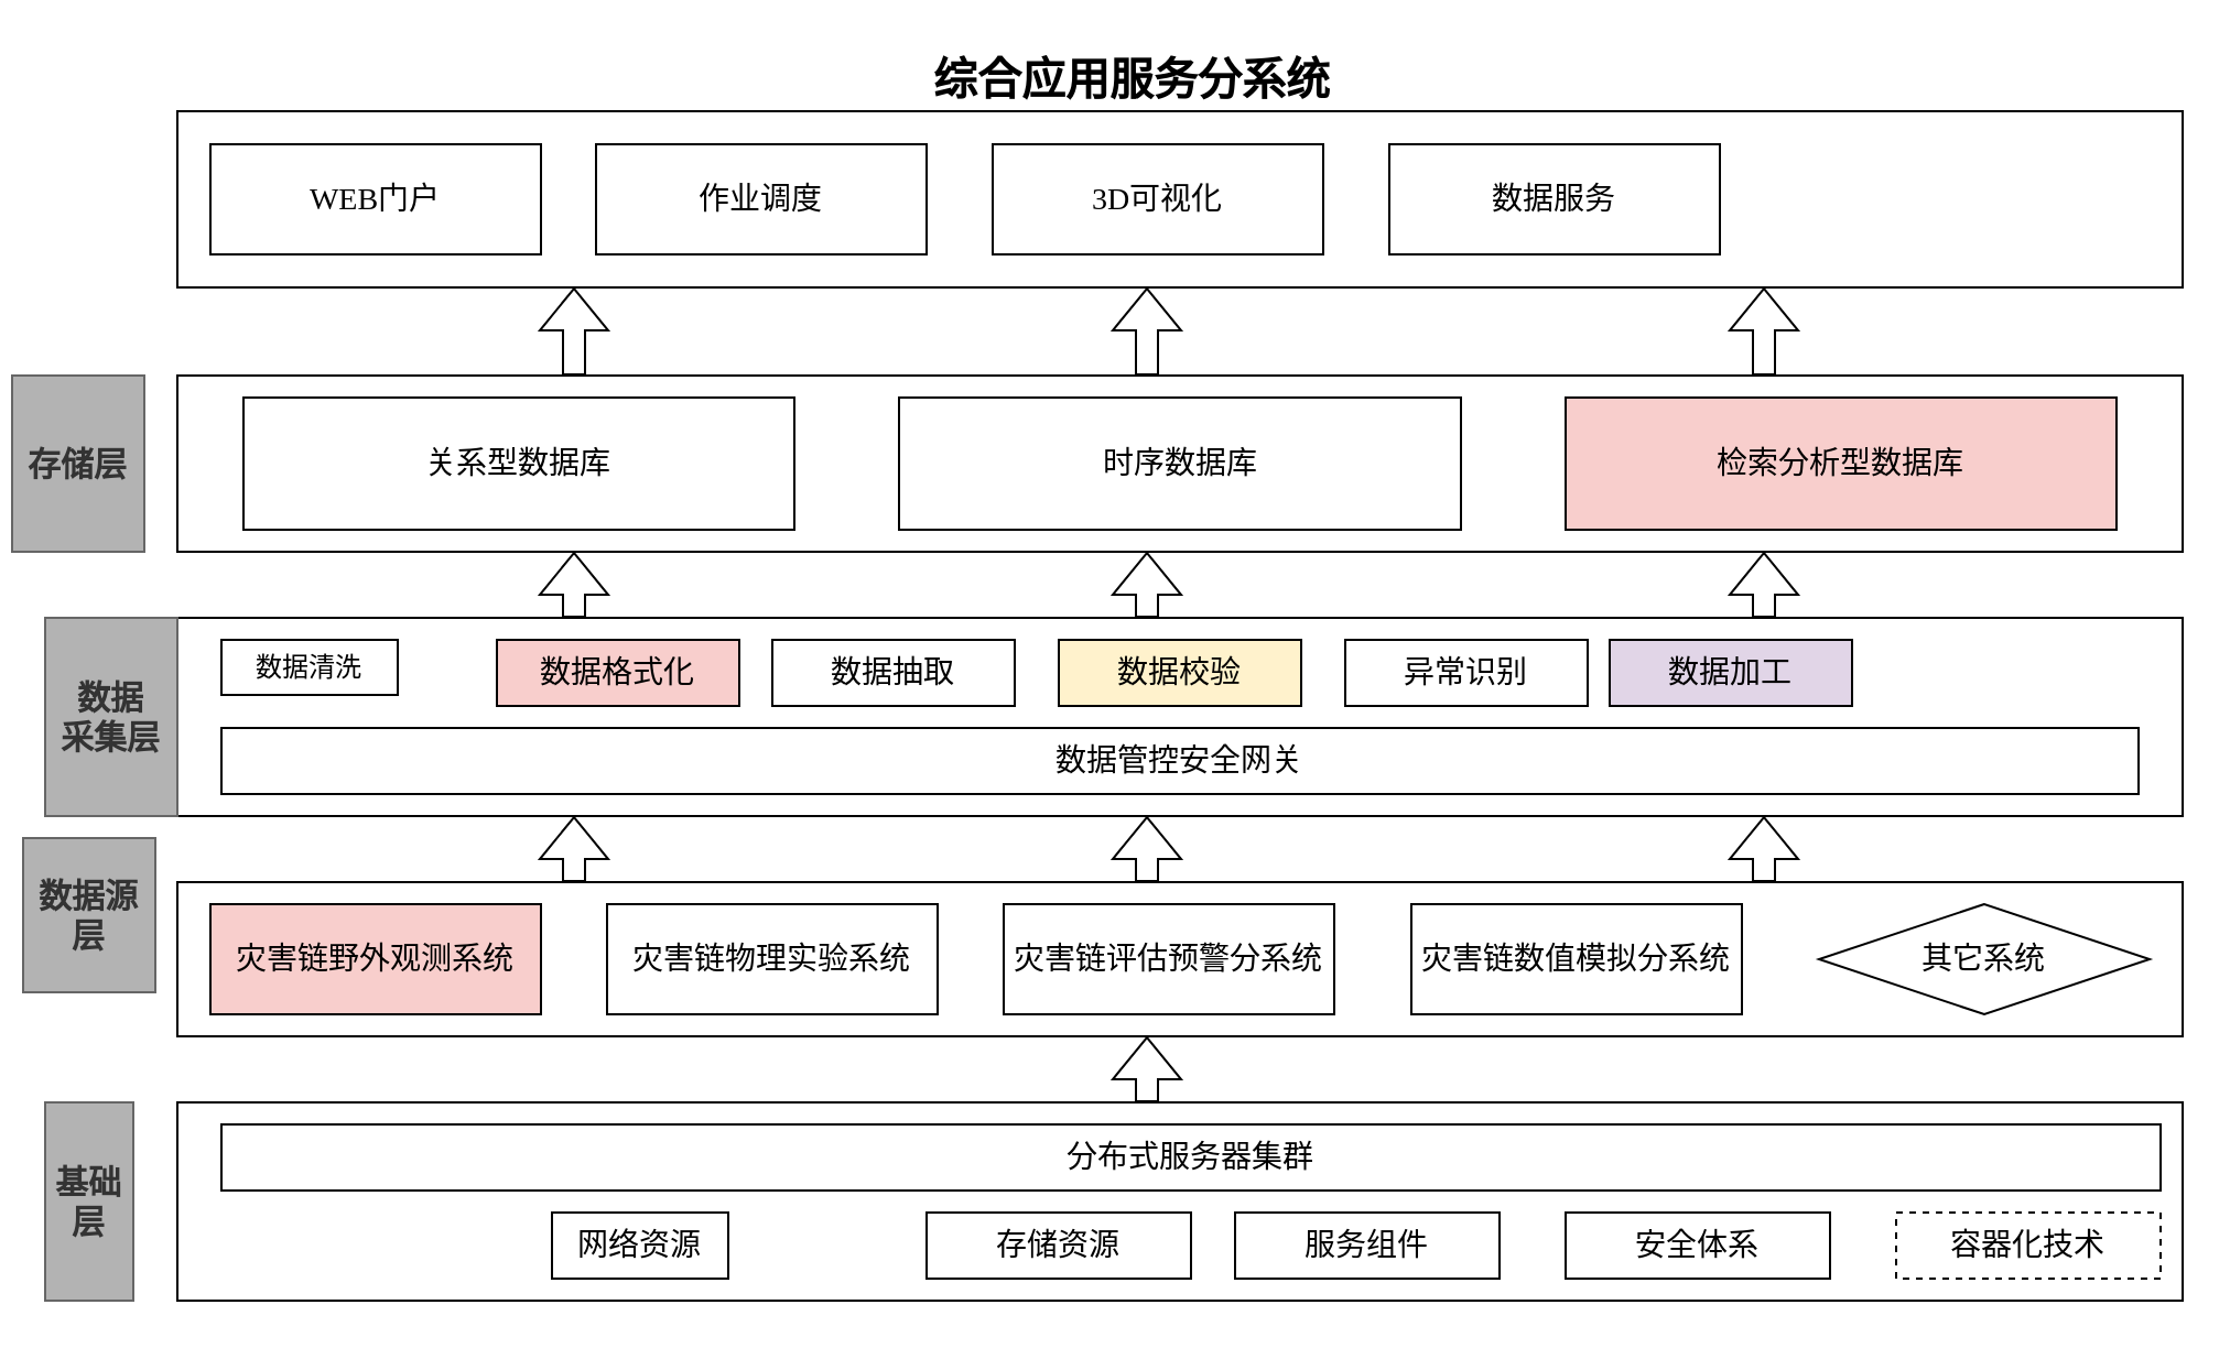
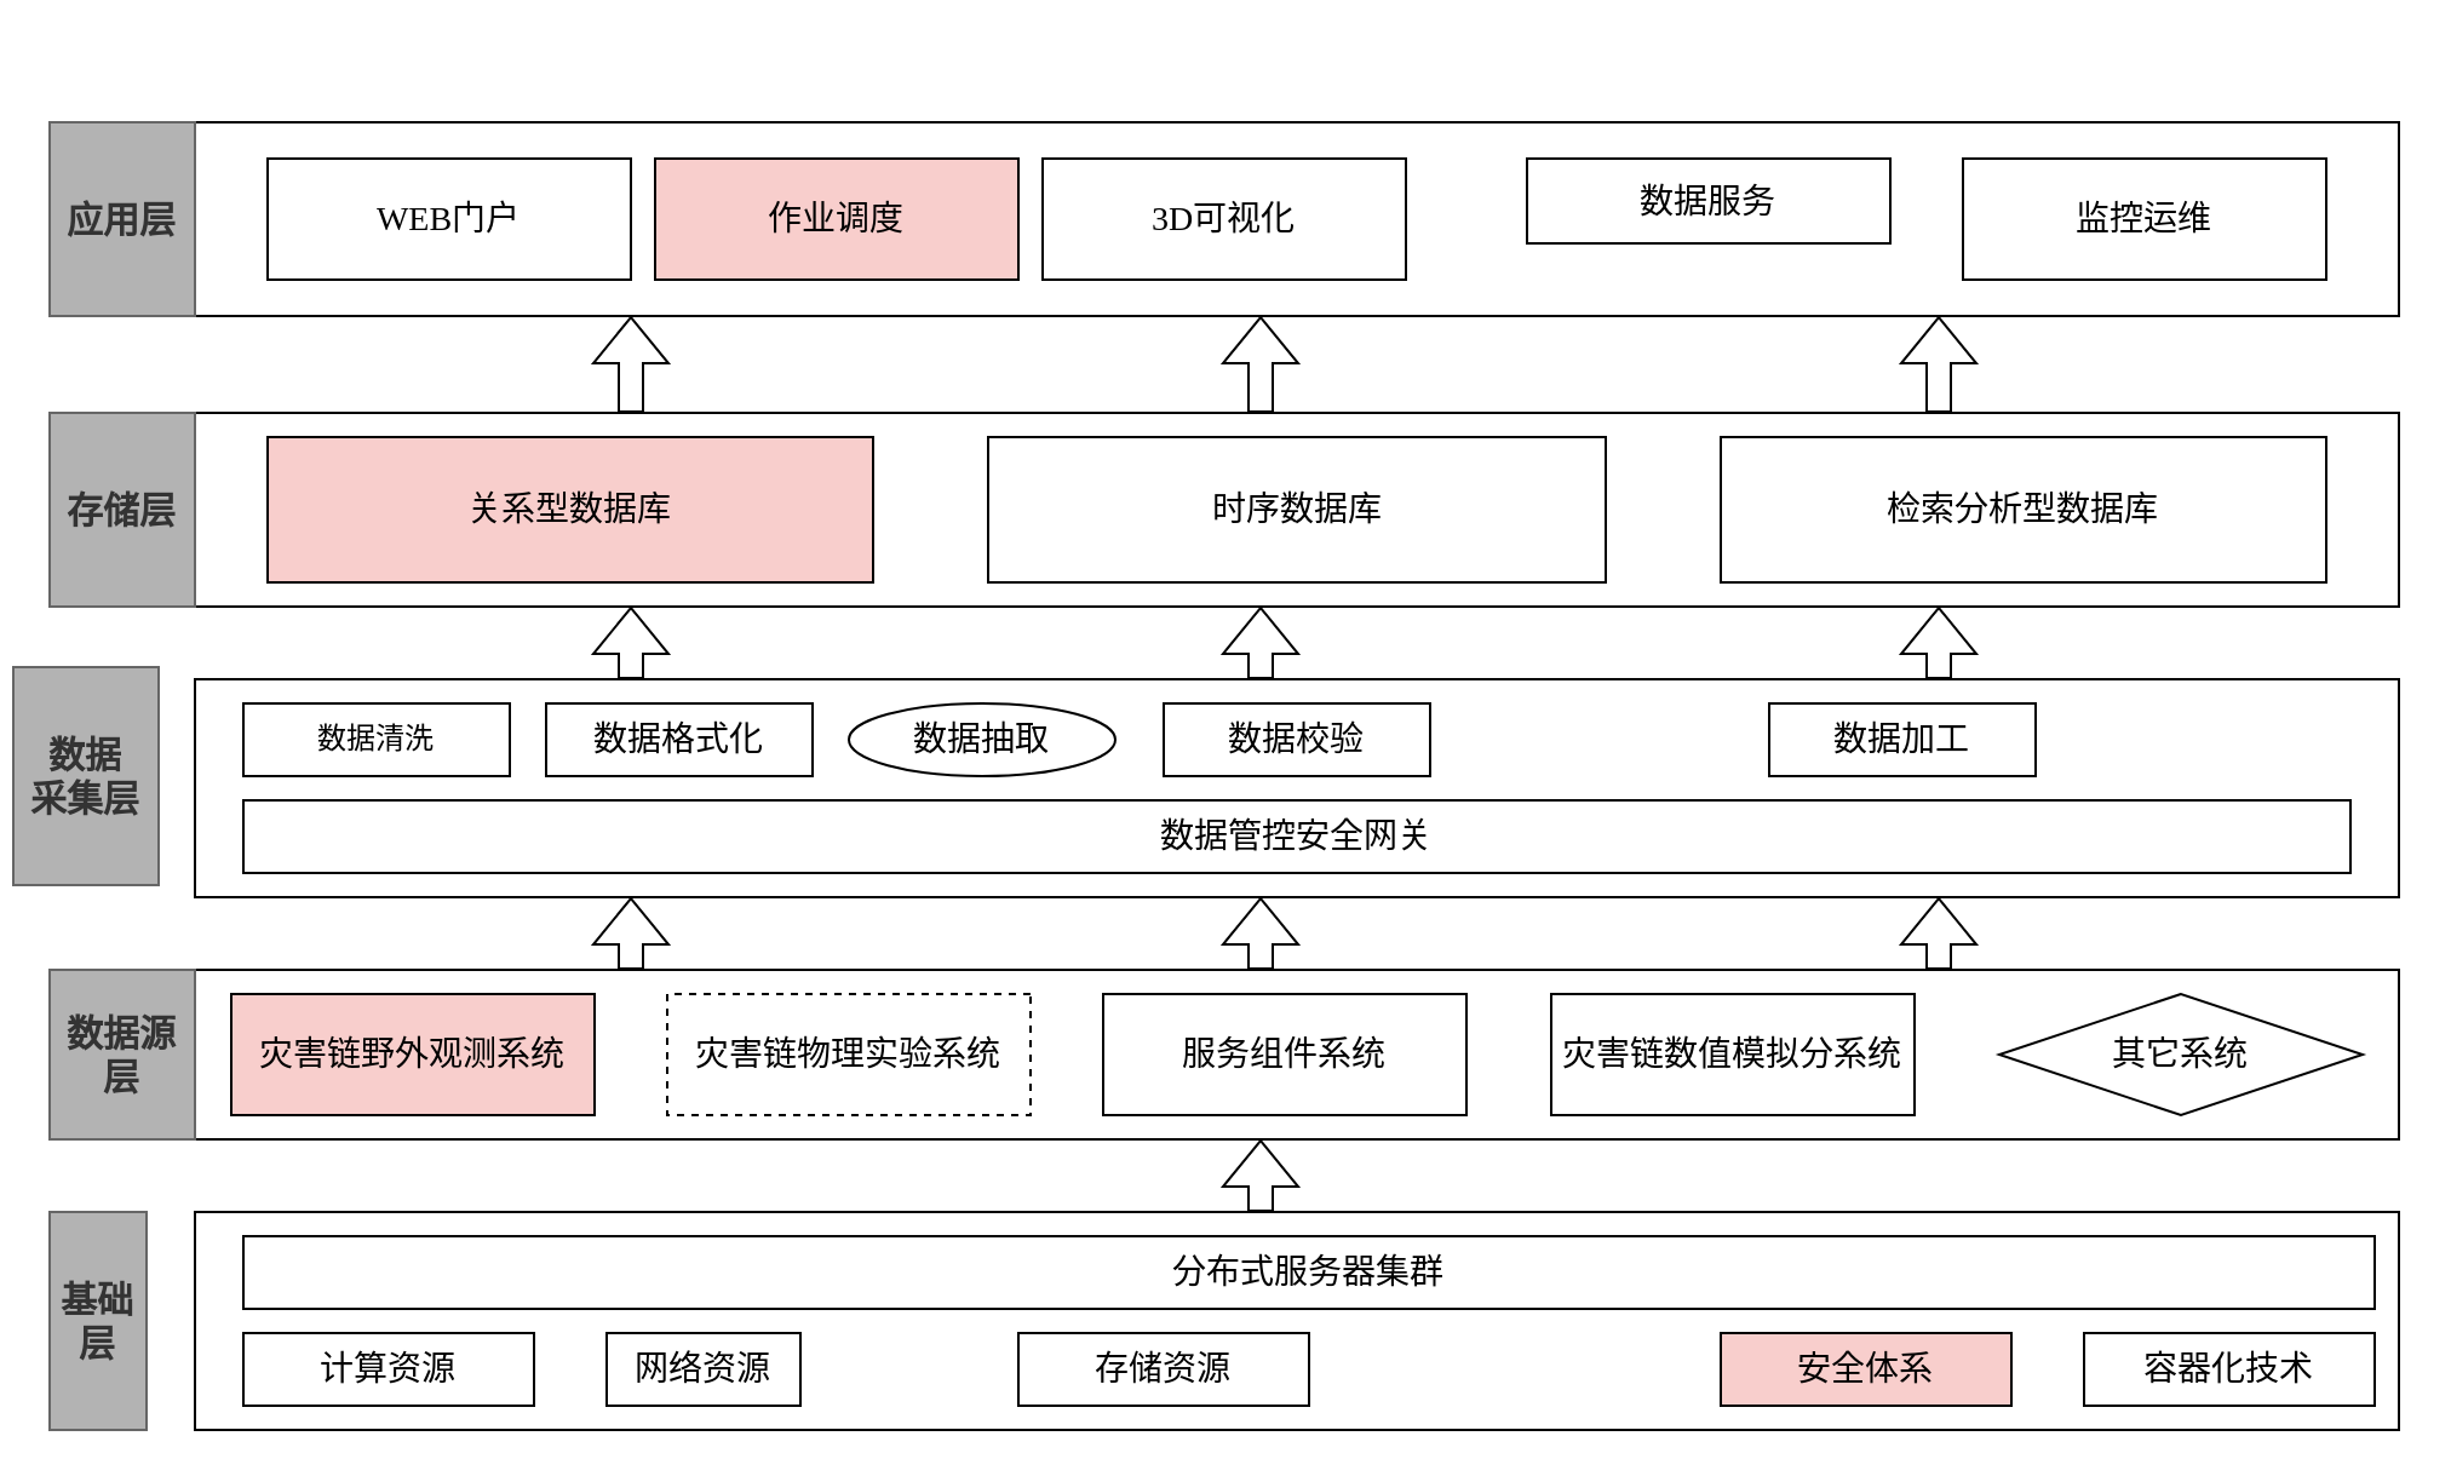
- <mxCell id="50" value="&lt;font style=&quot;font-size: 20px;&quot;&gt;&lt;b&gt;综合应用服务分系统&lt;/b&gt;&lt;/font&gt;" style="text;html=1;strokeColor=none;fillColor=none;align=center;verticalAlign=middle;whiteSpace=wrap;rounded=0;" parent="1" vertex="1"><mxGeometry x="397" y="20" width="233" height="30" as="geometry" /></mxCell>
+ <mxCell id="29" value="应用层" style="rounded=0;whiteSpace=wrap;html=1;fontStyle=1;fontSize=15;fillColor=#B3B3B3;strokeColor=#666666;fontColor=#333333;" parent="1" vertex="1"><mxGeometry x="20" y="50" width="60" height="80" as="geometry" /></mxCell>
- <mxCell id="45" value="&lt;p class=&quot;MsoNormal&quot; style=&quot;font-size: 14px;&quot;&gt;&lt;font face=&quot;Times New Roman&quot; style=&quot;font-size: 14px;&quot;&gt;WEB&lt;/font&gt;&lt;font face=&quot;宋体&quot; style=&quot;font-size: 14px;&quot;&gt;门户&lt;/font&gt;&lt;/p&gt;" style="rounded=0;whiteSpace=wrap;html=1;fontSize=14;" parent="1" vertex="1"><mxGeometry x="95" y="65" width="150" height="50" as="geometry" /></mxCell>
+ <mxCell id="45" value="&lt;p class=&quot;MsoNormal&quot; style=&quot;font-size: 14px;&quot;&gt;&lt;font face=&quot;Times New Roman&quot; style=&quot;font-size: 14px;&quot;&gt;WEB&lt;/font&gt;&lt;font face=&quot;宋体&quot; style=&quot;font-size: 14px;&quot;&gt;门户&lt;/font&gt;&lt;/p&gt;" style="rounded=0;whiteSpace=wrap;html=1;fontSize=14;" parent="1" vertex="1"><mxGeometry x="110" y="65" width="150" height="50" as="geometry" /></mxCell>
- <mxCell id="46" value="&lt;p class=&quot;MsoNormal&quot; style=&quot;font-size: 14px;&quot;&gt;&lt;font face=&quot;Times New Roman&quot; style=&quot;font-size: 14px;&quot;&gt;作业调度&lt;/font&gt;&lt;/p&gt;" style="rounded=0;whiteSpace=wrap;html=1;fontSize=14;" parent="1" vertex="1"><mxGeometry x="270" y="65" width="150" height="50" as="geometry" /></mxCell>
+ <mxCell id="46" value="&lt;p class=&quot;MsoNormal&quot; style=&quot;font-size: 14px;&quot;&gt;&lt;font face=&quot;Times New Roman&quot; style=&quot;font-size: 14px;&quot;&gt;作业调度&lt;/font&gt;&lt;/p&gt;" style="rounded=0;whiteSpace=wrap;html=1;fontSize=14;fillColor=#f8cecc;" parent="1" vertex="1"><mxGeometry x="270" y="65" width="150" height="50" as="geometry" /></mxCell>
- <mxCell id="47" value="&lt;p class=&quot;MsoNormal&quot; style=&quot;font-size: 14px;&quot;&gt;&lt;font face=&quot;Times New Roman&quot; style=&quot;font-size: 14px;&quot;&gt;3D可视化&lt;/font&gt;&lt;/p&gt;" style="rounded=0;whiteSpace=wrap;html=1;fontSize=14;" parent="1" vertex="1"><mxGeometry x="450" y="65" width="150" height="50" as="geometry" /></mxCell>
+ <mxCell id="47" value="&lt;p class=&quot;MsoNormal&quot; style=&quot;font-size: 14px;&quot;&gt;&lt;font face=&quot;Times New Roman&quot; style=&quot;font-size: 14px;&quot;&gt;3D可视化&lt;/font&gt;&lt;/p&gt;" style="rounded=0;whiteSpace=wrap;html=1;fontSize=14;" parent="1" vertex="1"><mxGeometry x="430" y="65" width="150" height="50" as="geometry" /></mxCell>
- <mxCell id="48" value="&lt;p class=&quot;MsoNormal&quot; style=&quot;font-size: 14px;&quot;&gt;&lt;font face=&quot;Times New Roman&quot; style=&quot;font-size: 14px;&quot;&gt;数据服务&lt;/font&gt;&lt;/p&gt;" style="rounded=0;whiteSpace=wrap;html=1;fontSize=14;" parent="1" vertex="1"><mxGeometry x="630" y="65" width="150" height="50" as="geometry" /></mxCell>
+ <mxCell id="48" value="&lt;p class=&quot;MsoNormal&quot; style=&quot;font-size: 14px;&quot;&gt;&lt;font face=&quot;Times New Roman&quot; style=&quot;font-size: 14px;&quot;&gt;数据服务&lt;/font&gt;&lt;/p&gt;" style="rounded=0;whiteSpace=wrap;html=1;fontSize=14;" parent="1" vertex="1"><mxGeometry x="630" y="65" width="150" height="35" as="geometry" /></mxCell>
+ <mxCell id="49" value="&lt;p class=&quot;MsoNormal&quot; style=&quot;font-size: 14px;&quot;&gt;&lt;font face=&quot;Times New Roman&quot; style=&quot;font-size: 14px;&quot;&gt;监控运维&lt;/font&gt;&lt;/p&gt;" style="rounded=0;whiteSpace=wrap;html=1;fontSize=14;" parent="1" vertex="1"><mxGeometry x="810" y="65" width="150" height="50" as="geometry" /></mxCell>
- <mxCell id="28" value="存储层" style="rounded=0;whiteSpace=wrap;html=1;fontStyle=1;fontSize=15;fillColor=#B3B3B3;strokeColor=#666666;fontColor=#333333;" parent="1" vertex="1"><mxGeometry x="5" y="170" width="60" height="80" as="geometry" /></mxCell>
+ <mxCell id="28" value="存储层" style="rounded=0;whiteSpace=wrap;html=1;fontStyle=1;fontSize=15;fillColor=#B3B3B3;strokeColor=#666666;fontColor=#333333;" parent="1" vertex="1"><mxGeometry x="20" y="170" width="60" height="80" as="geometry" /></mxCell>
- <mxCell id="21" value="关系型数据库" style="rounded=0;whiteSpace=wrap;html=1;fontSize=14;" parent="1" vertex="1"><mxGeometry x="110" y="180" width="250" height="60" as="geometry" /></mxCell>
+ <mxCell id="21" value="关系型数据库" style="rounded=0;whiteSpace=wrap;html=1;fontSize=14;fillColor=#f8cecc;" parent="1" vertex="1"><mxGeometry x="110" y="180" width="250" height="60" as="geometry" /></mxCell>
- <mxCell id="23" value="检索分析型数据库" style="rounded=0;whiteSpace=wrap;html=1;fontSize=14;fillColor=#f8cecc;" parent="1" vertex="1"><mxGeometry x="710" y="180" width="250" height="60" as="geometry" /></mxCell>
+ <mxCell id="23" value="检索分析型数据库" style="rounded=0;whiteSpace=wrap;html=1;fontSize=14;" parent="1" vertex="1"><mxGeometry x="710" y="180" width="250" height="60" as="geometry" /></mxCell>
- <mxCell id="14" value="数据清洗" style="rounded=0;whiteSpace=wrap;html=1;" parent="1" vertex="1"><mxGeometry x="100" y="290" width="80" height="25" as="geometry" /></mxCell>
+ <mxCell id="14" value="数据清洗" style="rounded=0;whiteSpace=wrap;html=1;" parent="1" vertex="1"><mxGeometry x="100" y="290" width="110" height="30" as="geometry" /></mxCell>
- <mxCell id="15" value="数据格式化" style="rounded=0;whiteSpace=wrap;html=1;fontSize=14;fillColor=#f8cecc;" parent="1" vertex="1"><mxGeometry x="225" y="290" width="110" height="30" as="geometry" /></mxCell>
+ <mxCell id="15" value="数据格式化" style="rounded=0;whiteSpace=wrap;html=1;fontSize=14;" parent="1" vertex="1"><mxGeometry x="225" y="290" width="110" height="30" as="geometry" /></mxCell>
- <mxCell id="16" value="数据抽取" style="rounded=0;whiteSpace=wrap;html=1;fontSize=14;" parent="1" vertex="1"><mxGeometry x="350" y="290" width="110" height="30" as="geometry" /></mxCell>
+ <mxCell id="16" value="数据抽取" style="ellipse;whiteSpace=wrap;html=1;fontSize=14;" parent="1" vertex="1"><mxGeometry x="350" y="290" width="110" height="30" as="geometry" /></mxCell>
- <mxCell id="17" value="数据校验" style="rounded=0;whiteSpace=wrap;html=1;fontSize=14;fillColor=#fff2cc;" parent="1" vertex="1"><mxGeometry x="480" y="290" width="110" height="30" as="geometry" /></mxCell>
+ <mxCell id="17" value="数据校验" style="rounded=0;whiteSpace=wrap;html=1;fontSize=14;" parent="1" vertex="1"><mxGeometry x="480" y="290" width="110" height="30" as="geometry" /></mxCell>
- <mxCell id="18" value="异常识别" style="rounded=0;whiteSpace=wrap;html=1;fontSize=14;" parent="1" vertex="1"><mxGeometry x="610" y="290" width="110" height="30" as="geometry" /></mxCell>
- <mxCell id="19" value="数据加工" style="rounded=0;whiteSpace=wrap;html=1;fontSize=14;fillColor=#e1d5e7;" parent="1" vertex="1"><mxGeometry x="730" y="290" width="110" height="30" as="geometry" /></mxCell>
+ <mxCell id="19" value="数据加工" style="rounded=0;whiteSpace=wrap;html=1;fontSize=14;" parent="1" vertex="1"><mxGeometry x="730" y="290" width="110" height="30" as="geometry" /></mxCell>
- <mxCell id="27" value="数据&lt;br style=&quot;font-size: 15px;&quot;&gt;采集层" style="rounded=0;whiteSpace=wrap;html=1;fontStyle=1;fontSize=15;fillColor=#B3B3B3;strokeColor=#666666;fontColor=#333333;" parent="1" vertex="1"><mxGeometry x="20" y="280" width="60" height="90" as="geometry" /></mxCell>
+ <mxCell id="27" value="数据&lt;br style=&quot;font-size: 15px;&quot;&gt;采集层" style="rounded=0;whiteSpace=wrap;html=1;fontStyle=1;fontSize=15;fillColor=#B3B3B3;strokeColor=#666666;fontColor=#333333;" parent="1" vertex="1"><mxGeometry x="5" y="275" width="60" height="90" as="geometry" /></mxCell>
- <mxCell id="26" value="数据源层" style="rounded=0;whiteSpace=wrap;html=1;fontStyle=1;fontSize=15;fillColor=#B3B3B3;strokeColor=#666666;fontColor=#333333;" parent="1" vertex="1"><mxGeometry x="10" y="380" width="60" height="70" as="geometry" /></mxCell>
+ <mxCell id="26" value="数据源层" style="rounded=0;whiteSpace=wrap;html=1;fontStyle=1;fontSize=15;fillColor=#B3B3B3;strokeColor=#666666;fontColor=#333333;" parent="1" vertex="1"><mxGeometry x="20" y="400" width="60" height="70" as="geometry" /></mxCell>
- <mxCell id="34" value="&lt;p class=&quot;MsoNormal&quot; style=&quot;font-size: 14px;&quot;&gt;灾害链物理实验&lt;span style=&quot;font-size: 14px;&quot;&gt;&lt;font style=&quot;font-size: 14px;&quot;&gt;系统&lt;/font&gt;&lt;/span&gt;&lt;/p&gt;" style="rounded=0;whiteSpace=wrap;html=1;fontSize=14;fontFamily=Helvetica;flipH=1;" parent="1" vertex="1"><mxGeometry x="275" y="410" width="150" height="50" as="geometry" /></mxCell>
+ <mxCell id="34" value="&lt;p class=&quot;MsoNormal&quot; style=&quot;font-size: 14px;&quot;&gt;灾害链物理实验&lt;span style=&quot;font-size: 14px;&quot;&gt;&lt;font style=&quot;font-size: 14px;&quot;&gt;系统&lt;/font&gt;&lt;/span&gt;&lt;/p&gt;" style="rounded=0;whiteSpace=wrap;html=1;fontSize=14;fontFamily=Helvetica;flipH=1;dashed=1;" parent="1" vertex="1"><mxGeometry x="275" y="410" width="150" height="50" as="geometry" /></mxCell>
- <mxCell id="35" value="&lt;p class=&quot;MsoNormal&quot; style=&quot;font-size: 14px;&quot;&gt;灾害链评估预警分&lt;span style=&quot;font-size: 14px;&quot;&gt;&lt;font style=&quot;font-size: 14px;&quot;&gt;系统&lt;/font&gt;&lt;/span&gt;&lt;/p&gt;" style="rounded=0;whiteSpace=wrap;html=1;fontSize=14;fontFamily=Helvetica;flipH=1;" parent="1" vertex="1"><mxGeometry x="455" y="410" width="150" height="50" as="geometry" /></mxCell>
+ <mxCell id="35" value="&lt;p class=&quot;MsoNormal&quot; style=&quot;font-size: 14px;&quot;&gt;服务组件&lt;span style=&quot;font-size: 14px;&quot;&gt;&lt;font style=&quot;font-size: 14px;&quot;&gt;系统&lt;/font&gt;&lt;/span&gt;&lt;/p&gt;" style="rounded=0;whiteSpace=wrap;html=1;fontSize=14;fontFamily=Helvetica;flipH=1;" parent="1" vertex="1"><mxGeometry x="455" y="410" width="150" height="50" as="geometry" /></mxCell>
+ <mxCell id="5" value="计算资源" style="rounded=0;whiteSpace=wrap;html=1;fontSize=14;" parent="1" vertex="1"><mxGeometry x="100" y="550" width="120" height="30" as="geometry" /></mxCell>
- <mxCell id="8" value="服务组件" style="rounded=0;whiteSpace=wrap;html=1;fontSize=14;" parent="1" vertex="1"><mxGeometry x="560" y="550" width="120" height="30" as="geometry" /></mxCell>
- <mxCell id="9" value="安全体系" style="rounded=0;whiteSpace=wrap;html=1;fontSize=14;" parent="1" vertex="1"><mxGeometry x="710" y="550" width="120" height="30" as="geometry" /></mxCell>
+ <mxCell id="9" value="安全体系" style="rounded=0;whiteSpace=wrap;html=1;fontSize=14;fillColor=#f8cecc;" parent="1" vertex="1"><mxGeometry x="710" y="550" width="120" height="30" as="geometry" /></mxCell>
- <mxCell id="10" value="容器化技术" style="rounded=0;whiteSpace=wrap;html=1;fontSize=14;dashed=1;" parent="1" vertex="1"><mxGeometry x="860" y="550" width="120" height="30" as="geometry" /></mxCell>
+ <mxCell id="10" value="容器化技术" style="rounded=0;whiteSpace=wrap;html=1;fontSize=14;" parent="1" vertex="1"><mxGeometry x="860" y="550" width="120" height="30" as="geometry" /></mxCell>
